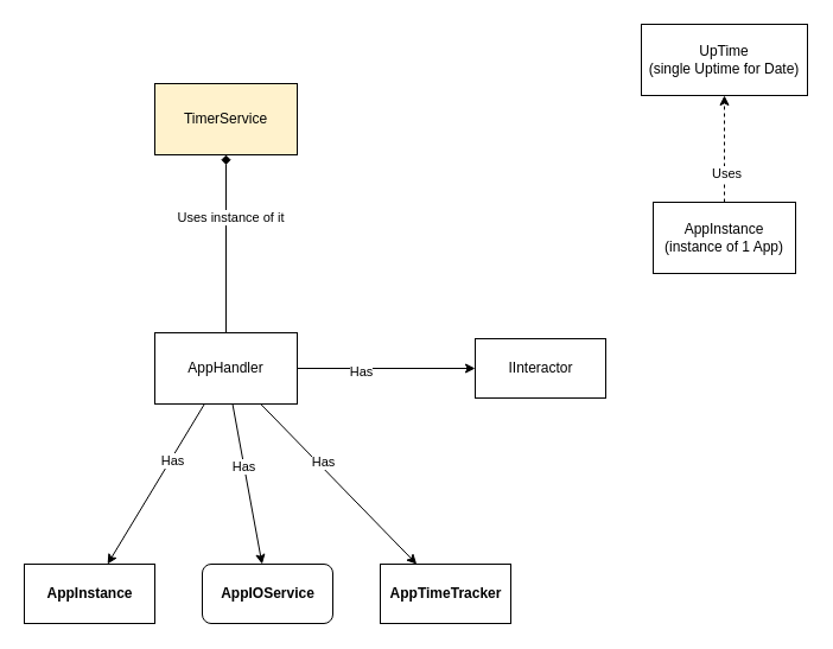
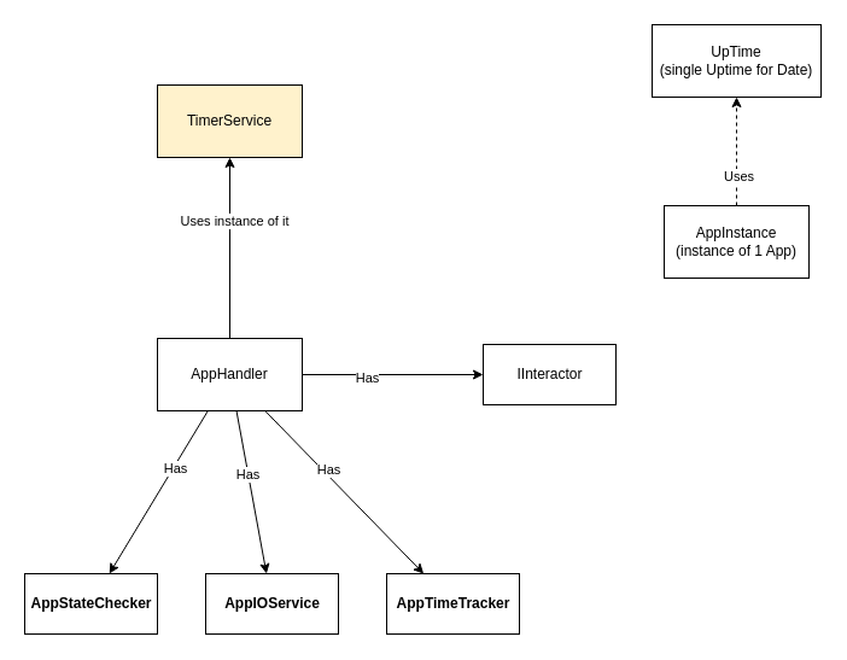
- <mxCell id="10" style="edgeStyle=none;html=1;endArrow=diamond;" parent="1" source="20" target="21" edge="1"><mxGeometry relative="1" as="geometry" /></mxCell>
+ <mxCell id="10" style="edgeStyle=none;html=1;" parent="1" source="20" target="21" edge="1"><mxGeometry relative="1" as="geometry" /></mxCell>
- <mxCell id="7" value="&lt;b&gt;AppInstance&lt;/b&gt;" style="html=1;" parent="1" vertex="1"><mxGeometry x="20" y="475" width="110" height="50" as="geometry" /></mxCell>
+ <mxCell id="7" value="&lt;b&gt;AppStateChecker&lt;/b&gt;" style="html=1;" parent="1" vertex="1"><mxGeometry x="20" y="475" width="110" height="50" as="geometry" /></mxCell>
- <mxCell id="6" value="&lt;b&gt;AppIOService&lt;/b&gt;" style="html=1;rounded=1;" parent="1" vertex="1"><mxGeometry x="170" y="475" width="110" height="50" as="geometry" /></mxCell>
+ <mxCell id="6" value="&lt;b&gt;AppIOService&lt;/b&gt;" style="html=1;" parent="1" vertex="1"><mxGeometry x="170" y="475" width="110" height="50" as="geometry" /></mxCell>
